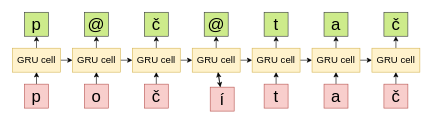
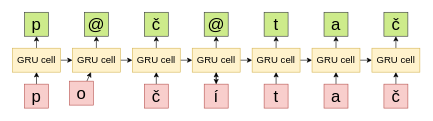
- <mxCell id="12" value="o" style="whiteSpace=wrap;html=1;aspect=fixed;fillColor=#f8cecc;strokeColor=#b85450;fontSize=28;" vertex="1" parent="1"><mxGeometry x="140" y="140" width="40" height="40" as="geometry" /></mxCell>
+ <mxCell id="12" value="o" style="whiteSpace=wrap;html=1;aspect=fixed;fillColor=#f8cecc;strokeColor=#b85450;fontSize=28;" vertex="1" parent="1"><mxGeometry x="115" y="135" width="40" height="40" as="geometry" /></mxCell>
- <mxCell id="25" value="í" style="whiteSpace=wrap;html=1;aspect=fixed;fillColor=#f8cecc;strokeColor=#b85450;fontSize=28;" vertex="1" parent="1"><mxGeometry x="350" y="145" width="40" height="40" as="geometry" /></mxCell>
+ <mxCell id="25" value="í" style="whiteSpace=wrap;html=1;aspect=fixed;fillColor=#f8cecc;strokeColor=#b85450;fontSize=28;" vertex="1" parent="1"><mxGeometry x="340" y="140" width="40" height="40" as="geometry" /></mxCell>
